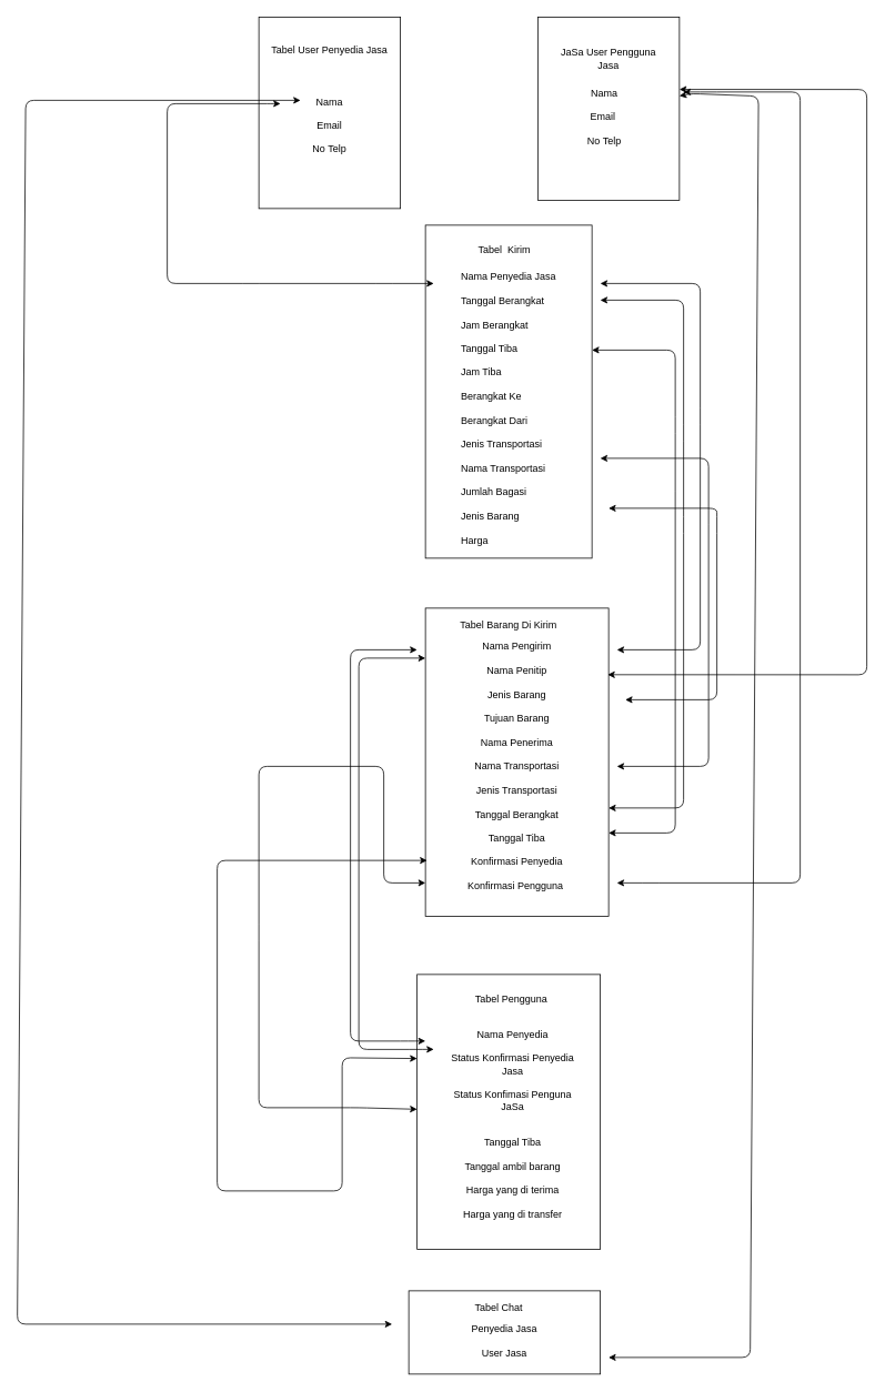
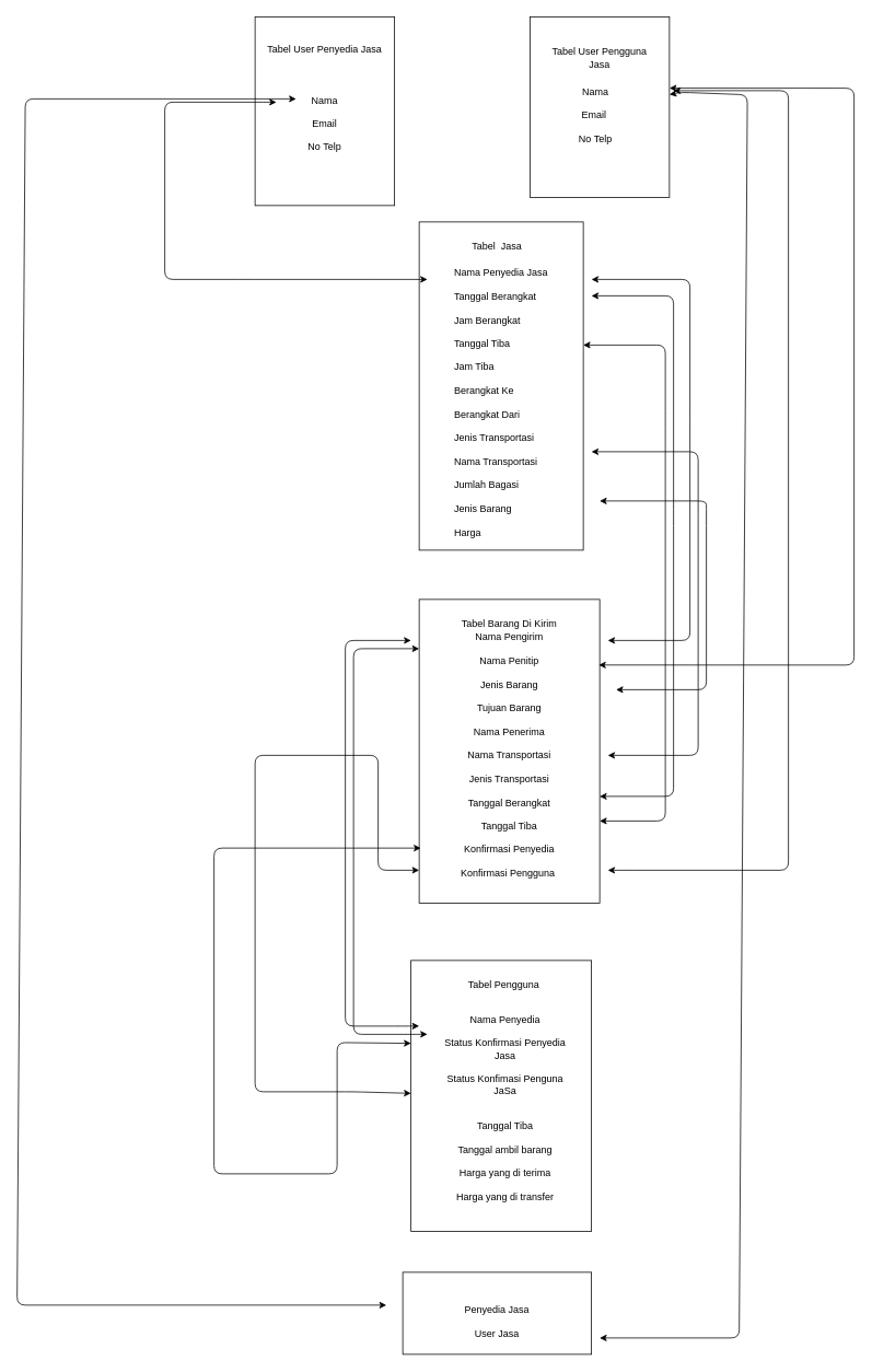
- <mxCell id="6" value="JaSa User Pengguna Jasa" style="text;html=1;strokeColor=none;fillColor=none;align=center;verticalAlign=middle;whiteSpace=wrap;rounded=0;" vertex="1" parent="1"><mxGeometry x="660" y="60" width="140" height="20" as="geometry" /></mxCell>
+ <mxCell id="6" value="Tabel User Pengguna Jasa" style="text;html=1;strokeColor=none;fillColor=none;align=center;verticalAlign=middle;whiteSpace=wrap;rounded=0;" vertex="1" parent="1"><mxGeometry x="660" y="60" width="140" height="20" as="geometry" /></mxCell>
- <mxCell id="9" value="Tabel&amp;nbsp; Kirim" style="text;html=1;strokeColor=none;fillColor=none;align=center;verticalAlign=middle;whiteSpace=wrap;rounded=0;" vertex="1" parent="1"><mxGeometry x="545" y="290" width="120" height="20" as="geometry" /></mxCell>
+ <mxCell id="9" value="Tabel&amp;nbsp; Jasa" style="text;html=1;strokeColor=none;fillColor=none;align=center;verticalAlign=middle;whiteSpace=wrap;rounded=0;" vertex="1" parent="1"><mxGeometry x="545" y="290" width="120" height="20" as="geometry" /></mxCell>
- <mxCell id="12" value="Tabel Barang Di Kirim" style="text;html=1;strokeColor=none;fillColor=none;align=center;verticalAlign=middle;whiteSpace=wrap;rounded=0;" vertex="1" parent="1"><mxGeometry x="530" y="740" width="160" height="20" as="geometry" /></mxCell>
+ <mxCell id="12" value="Tabel Barang Di Kirim" style="text;html=1;strokeColor=none;fillColor=none;align=center;verticalAlign=middle;whiteSpace=wrap;rounded=0;" vertex="1" parent="1"><mxGeometry x="540" y="750" width="160" height="20" as="geometry" /></mxCell>
- <mxCell id="18" value="Tabel Chat&amp;nbsp;" style="text;html=1;strokeColor=none;fillColor=none;align=center;verticalAlign=middle;whiteSpace=wrap;rounded=0;" vertex="1" parent="1"><mxGeometry x="540" y="1560" width="120" height="20" as="geometry" /></mxCell>
